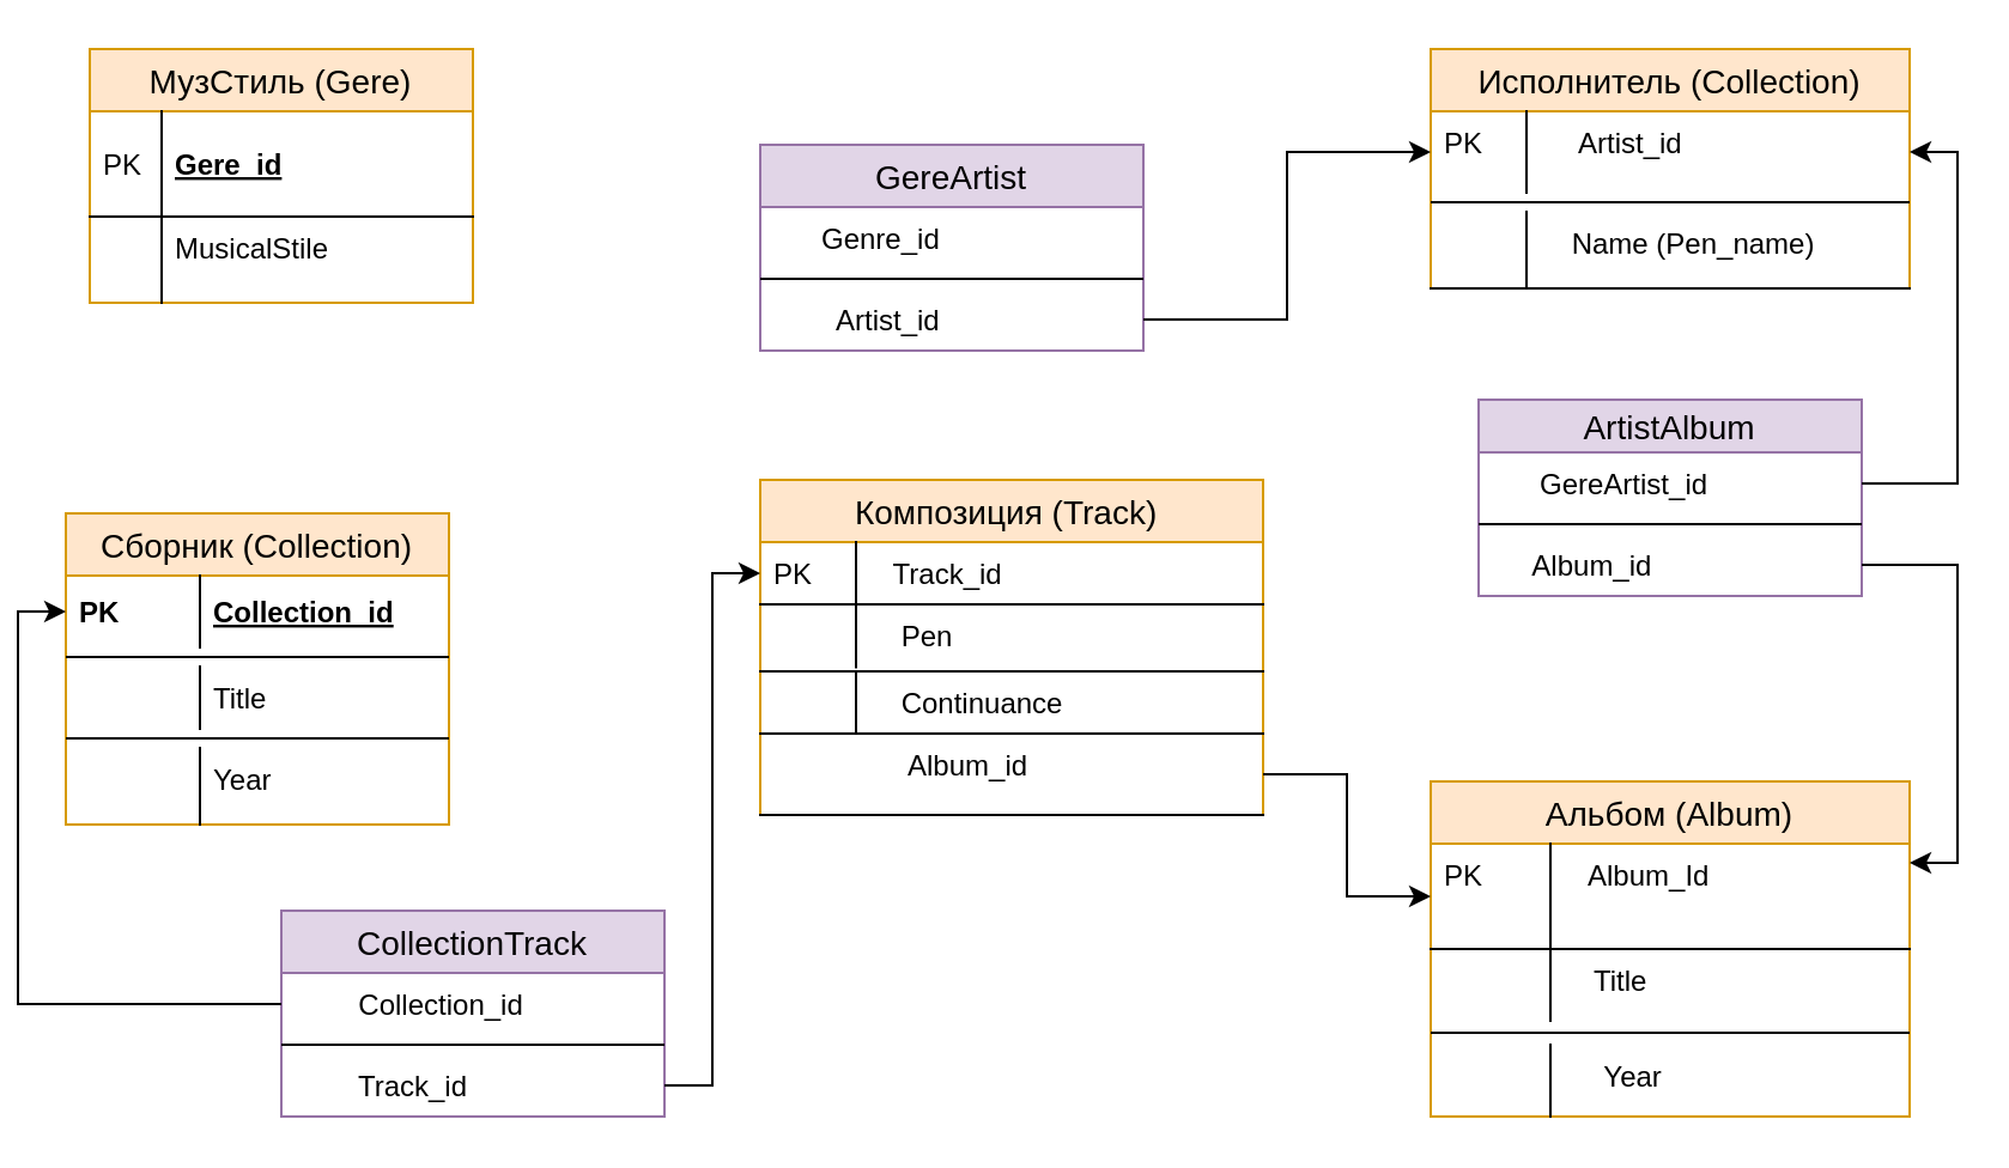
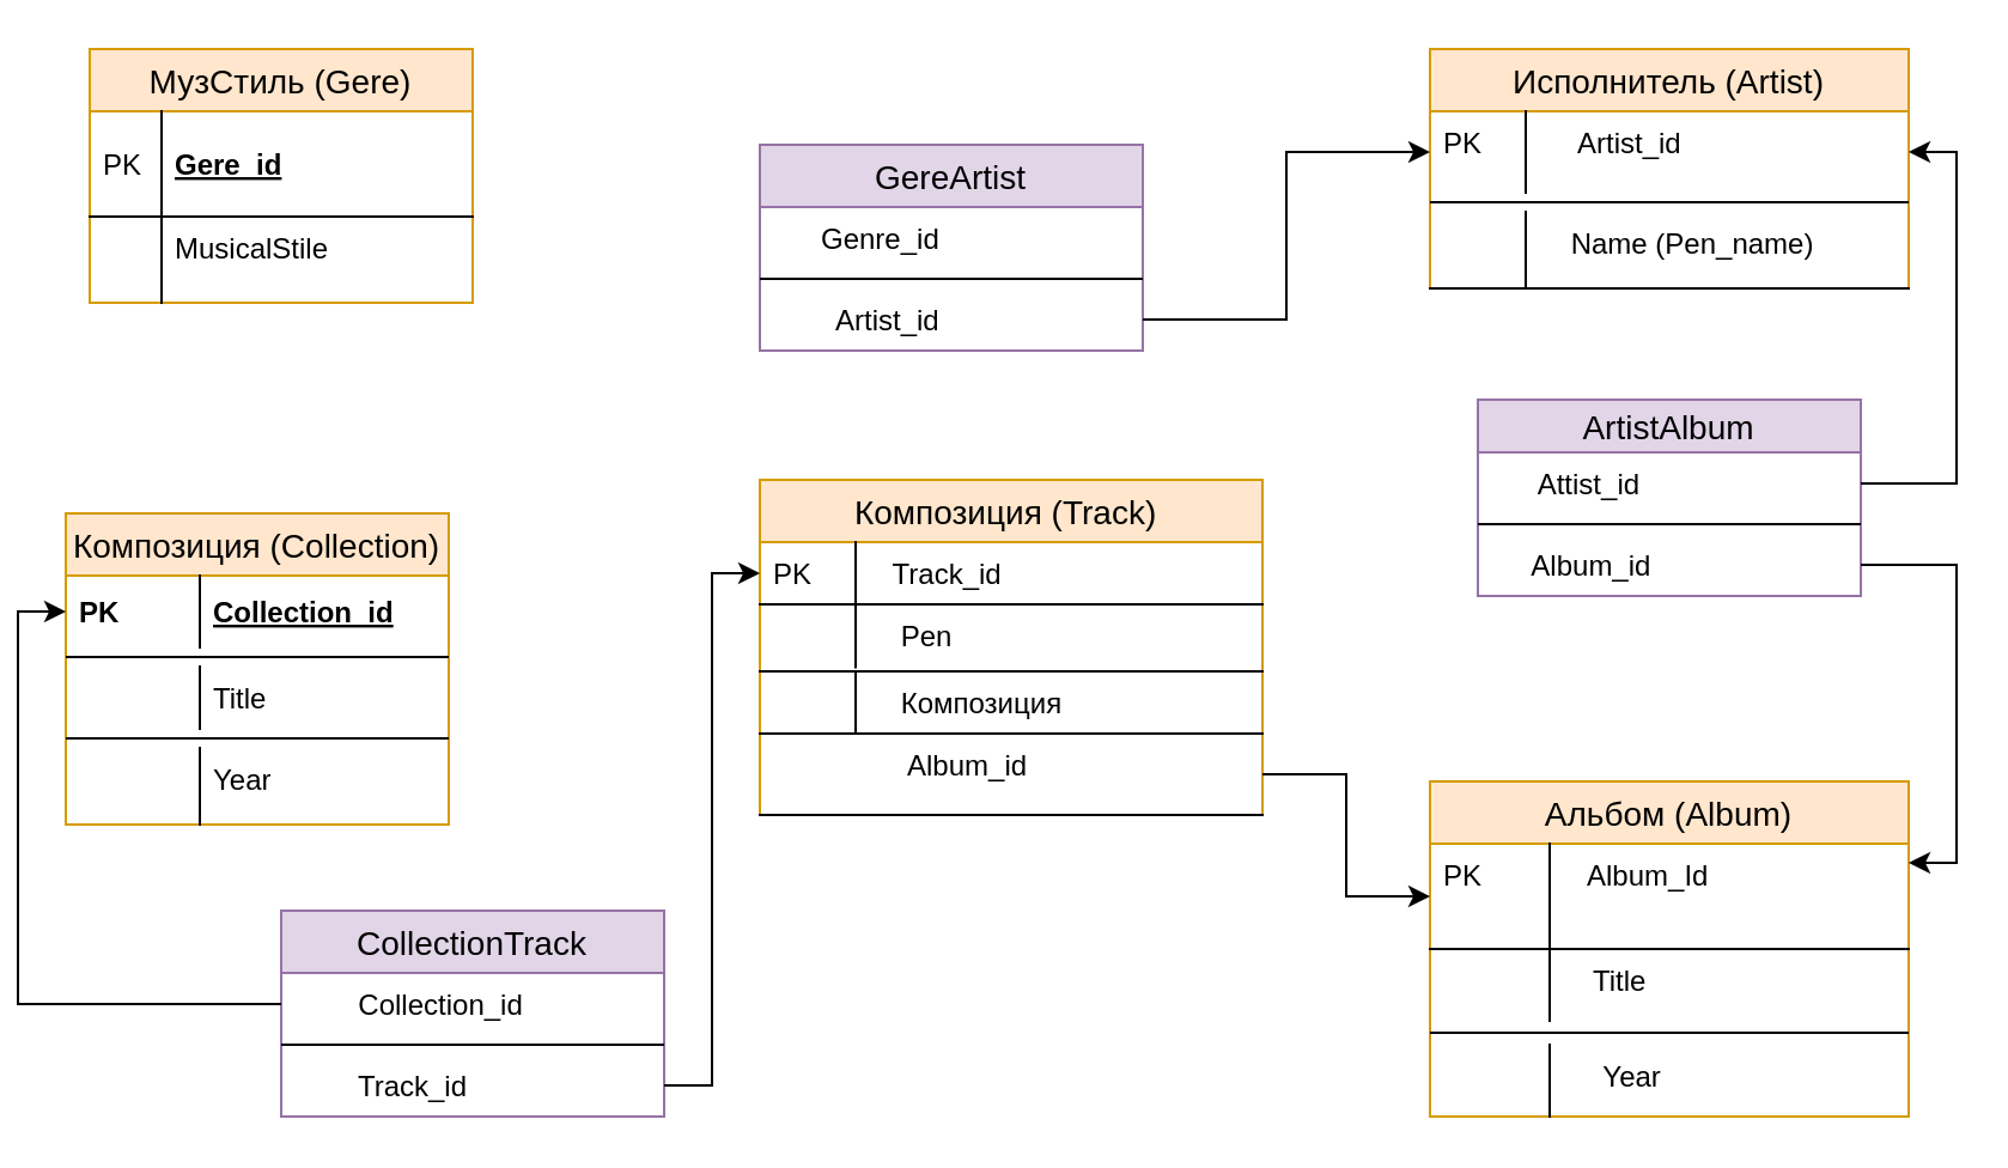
- <mxCell id="10" value="Исполнитель (Collection)" style="swimlane;fontStyle=0;childLayout=stackLayout;horizontal=1;startSize=26;fillColor=#ffe6cc;horizontalStack=0;resizeParent=1;resizeParentMax=0;resizeLast=0;collapsible=1;marginBottom=0;swimlaneFillColor=#ffffff;align=center;fontSize=14;strokeColor=#d79b00;" parent="1" vertex="1"><mxGeometry x="590" y="20" width="200" height="100" as="geometry" /></mxCell>
+ <mxCell id="10" value="Исполнитель (Artist)" style="swimlane;fontStyle=0;childLayout=stackLayout;horizontal=1;startSize=26;fillColor=#ffe6cc;horizontalStack=0;resizeParent=1;resizeParentMax=0;resizeLast=0;collapsible=1;marginBottom=0;swimlaneFillColor=#ffffff;align=center;fontSize=14;strokeColor=#d79b00;" parent="1" vertex="1"><mxGeometry x="590" y="20" width="200" height="100" as="geometry" /></mxCell>
- <mxCell id="50" value="      GereArtist_id" style="text;strokeColor=none;fillColor=none;spacingLeft=4;spacingRight=4;overflow=hidden;rotatable=0;points=[[0,0.5],[1,0.5]];portConstraint=eastwest;fontSize=12;" parent="49" vertex="1"><mxGeometry y="22" width="160" height="26" as="geometry" /></mxCell>
+ <mxCell id="50" value="      Attist_id" style="text;strokeColor=none;fillColor=none;spacingLeft=4;spacingRight=4;overflow=hidden;rotatable=0;points=[[0,0.5],[1,0.5]];portConstraint=eastwest;fontSize=12;" parent="49" vertex="1"><mxGeometry y="22" width="160" height="26" as="geometry" /></mxCell>
- <mxCell id="31" value="Сборник (Collection)" style="swimlane;fontStyle=0;childLayout=stackLayout;horizontal=1;startSize=26;fillColor=#ffe6cc;horizontalStack=0;resizeParent=1;resizeParentMax=0;resizeLast=0;collapsible=1;marginBottom=0;swimlaneFillColor=#ffffff;align=center;fontSize=14;strokeColor=#d79b00;" parent="1" vertex="1"><mxGeometry x="20" y="214" width="160" height="130" as="geometry" /></mxCell>
+ <mxCell id="31" value="Композиция (Collection)" style="swimlane;fontStyle=0;childLayout=stackLayout;horizontal=1;startSize=26;fillColor=#ffe6cc;horizontalStack=0;resizeParent=1;resizeParentMax=0;resizeLast=0;collapsible=1;marginBottom=0;swimlaneFillColor=#ffffff;align=center;fontSize=14;strokeColor=#d79b00;" parent="1" vertex="1"><mxGeometry x="20" y="214" width="160" height="130" as="geometry" /></mxCell>
- <mxCell id="21" value="       Сontinuance" style="shape=partialRectangle;top=0;left=0;right=0;bottom=1;align=left;verticalAlign=top;fillColor=none;spacingLeft=34;spacingRight=4;overflow=hidden;rotatable=0;points=[[0,0.5],[1,0.5]];portConstraint=eastwest;dropTarget=0;fontSize=12;" parent="16" vertex="1"><mxGeometry y="80" width="210" height="26" as="geometry" /></mxCell>
+ <mxCell id="21" value="       Композиция" style="shape=partialRectangle;top=0;left=0;right=0;bottom=1;align=left;verticalAlign=top;fillColor=none;spacingLeft=34;spacingRight=4;overflow=hidden;rotatable=0;points=[[0,0.5],[1,0.5]];portConstraint=eastwest;dropTarget=0;fontSize=12;" parent="16" vertex="1"><mxGeometry y="80" width="210" height="26" as="geometry" /></mxCell>
